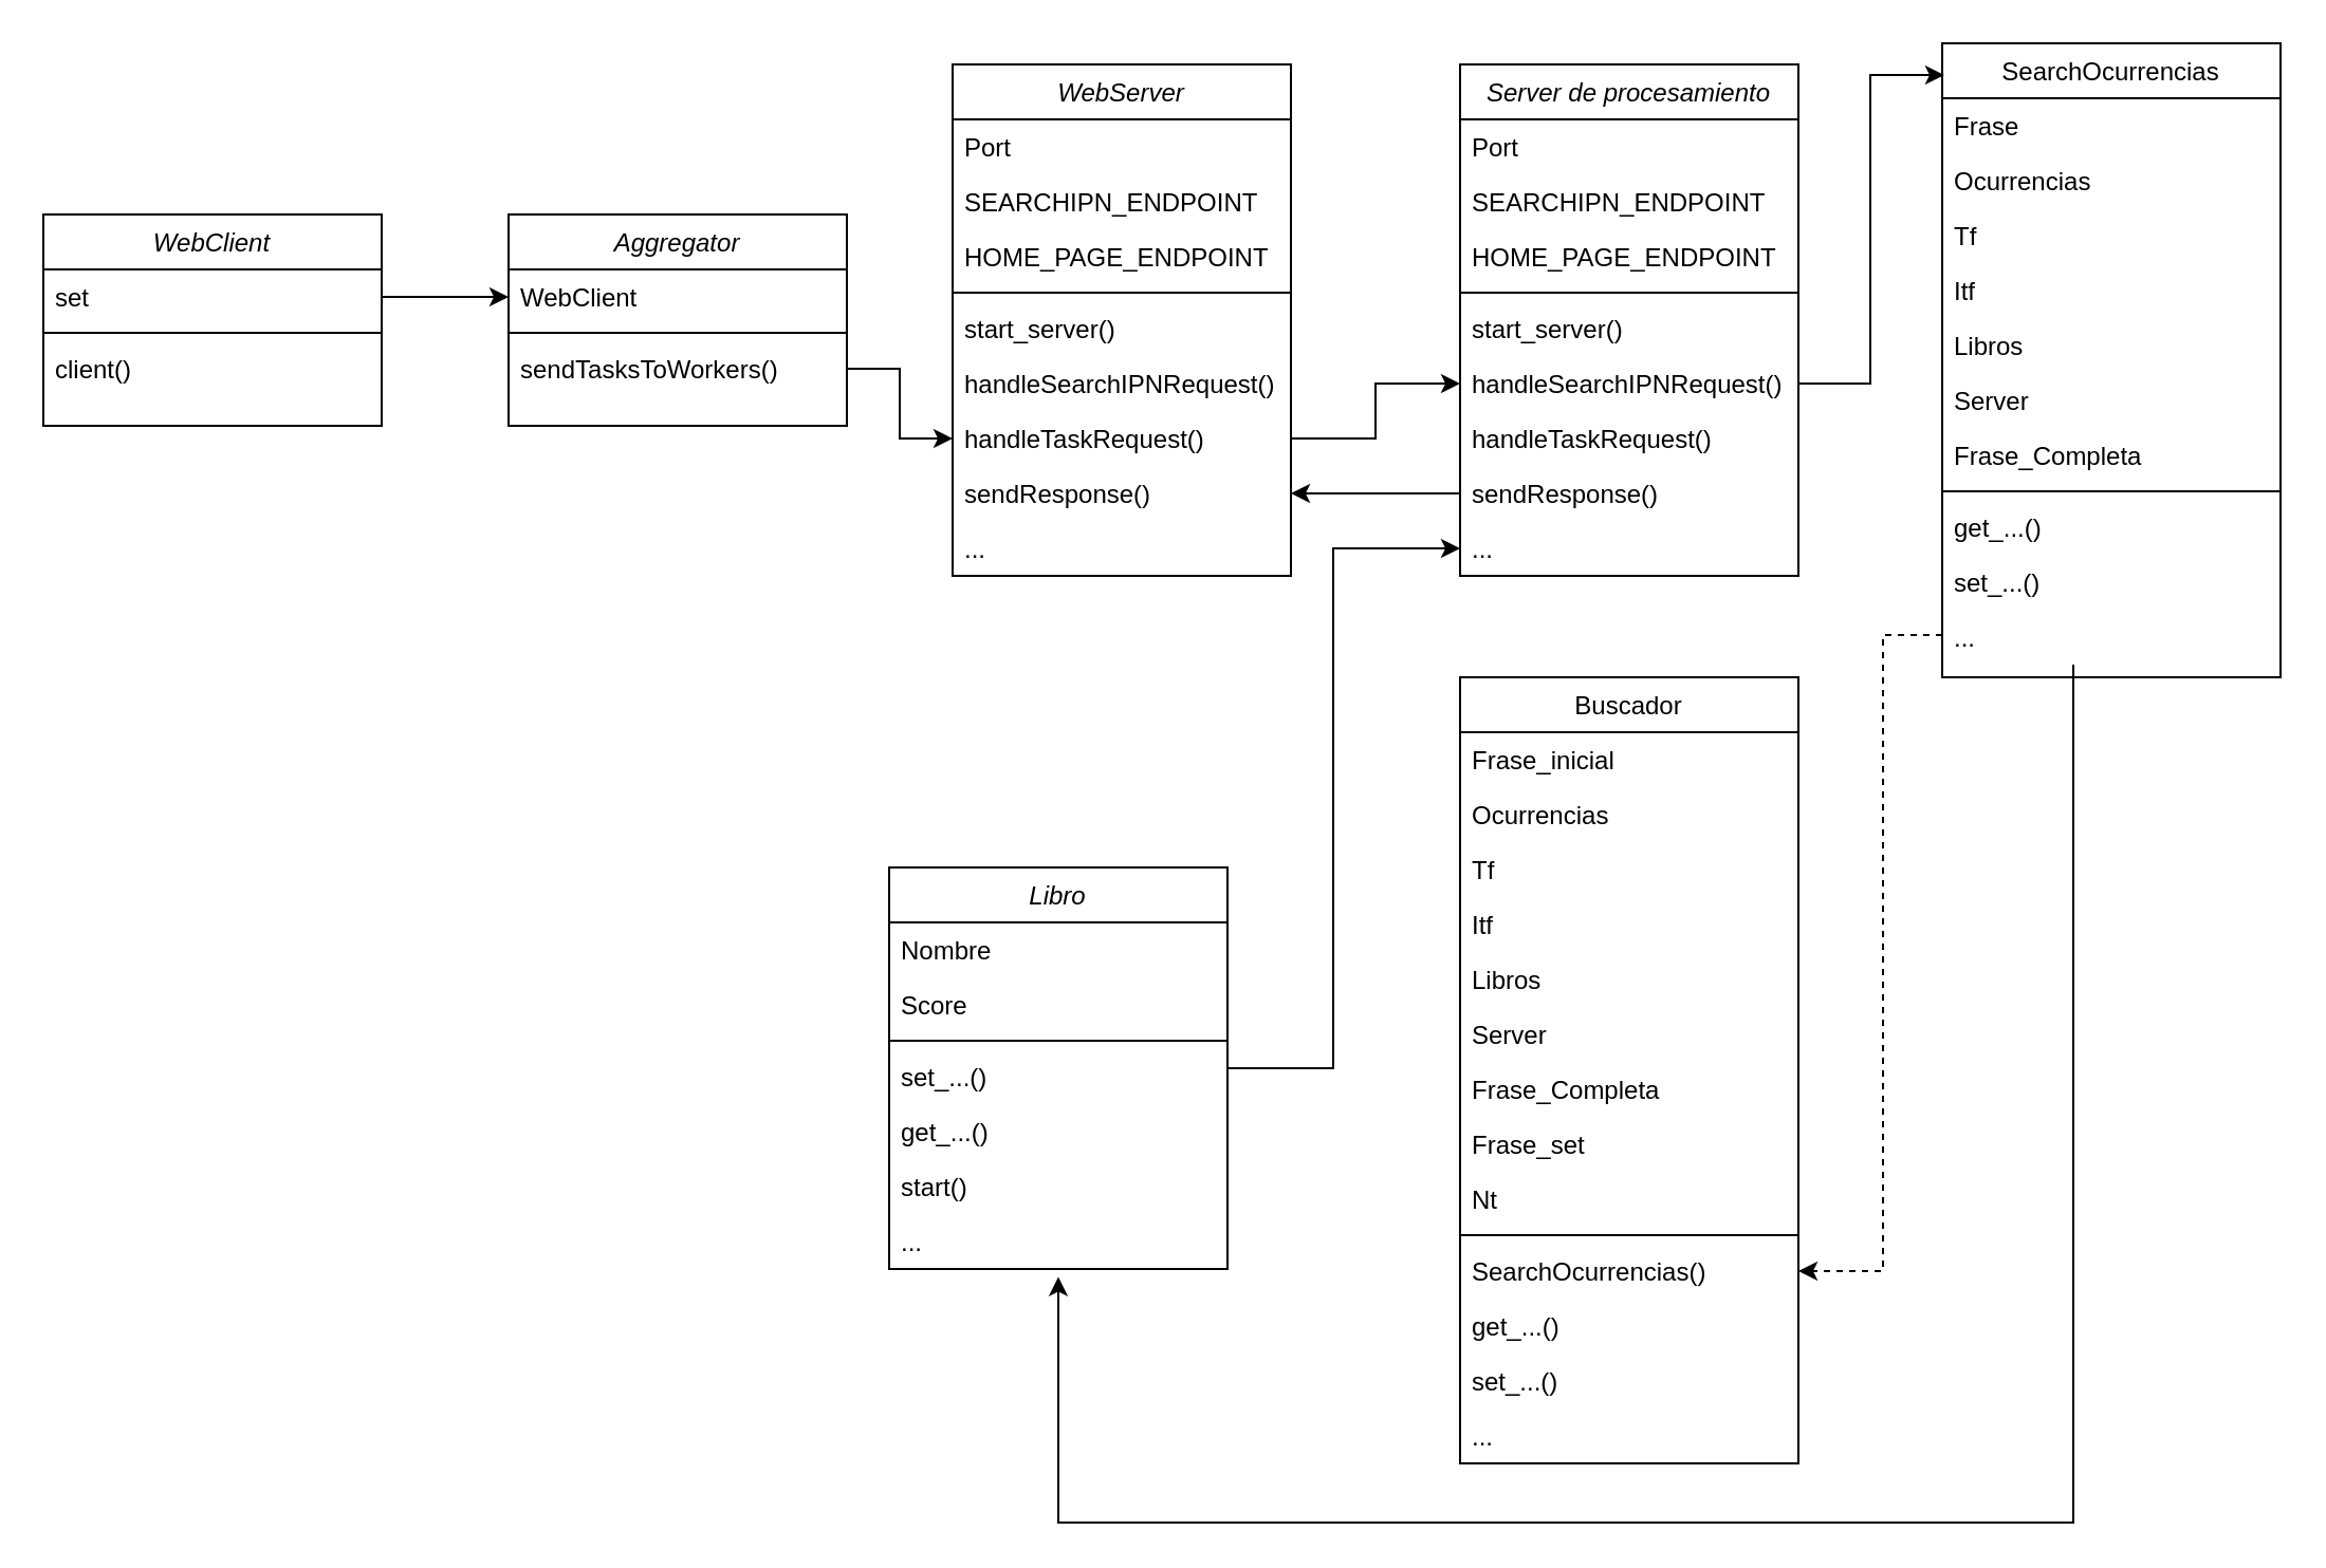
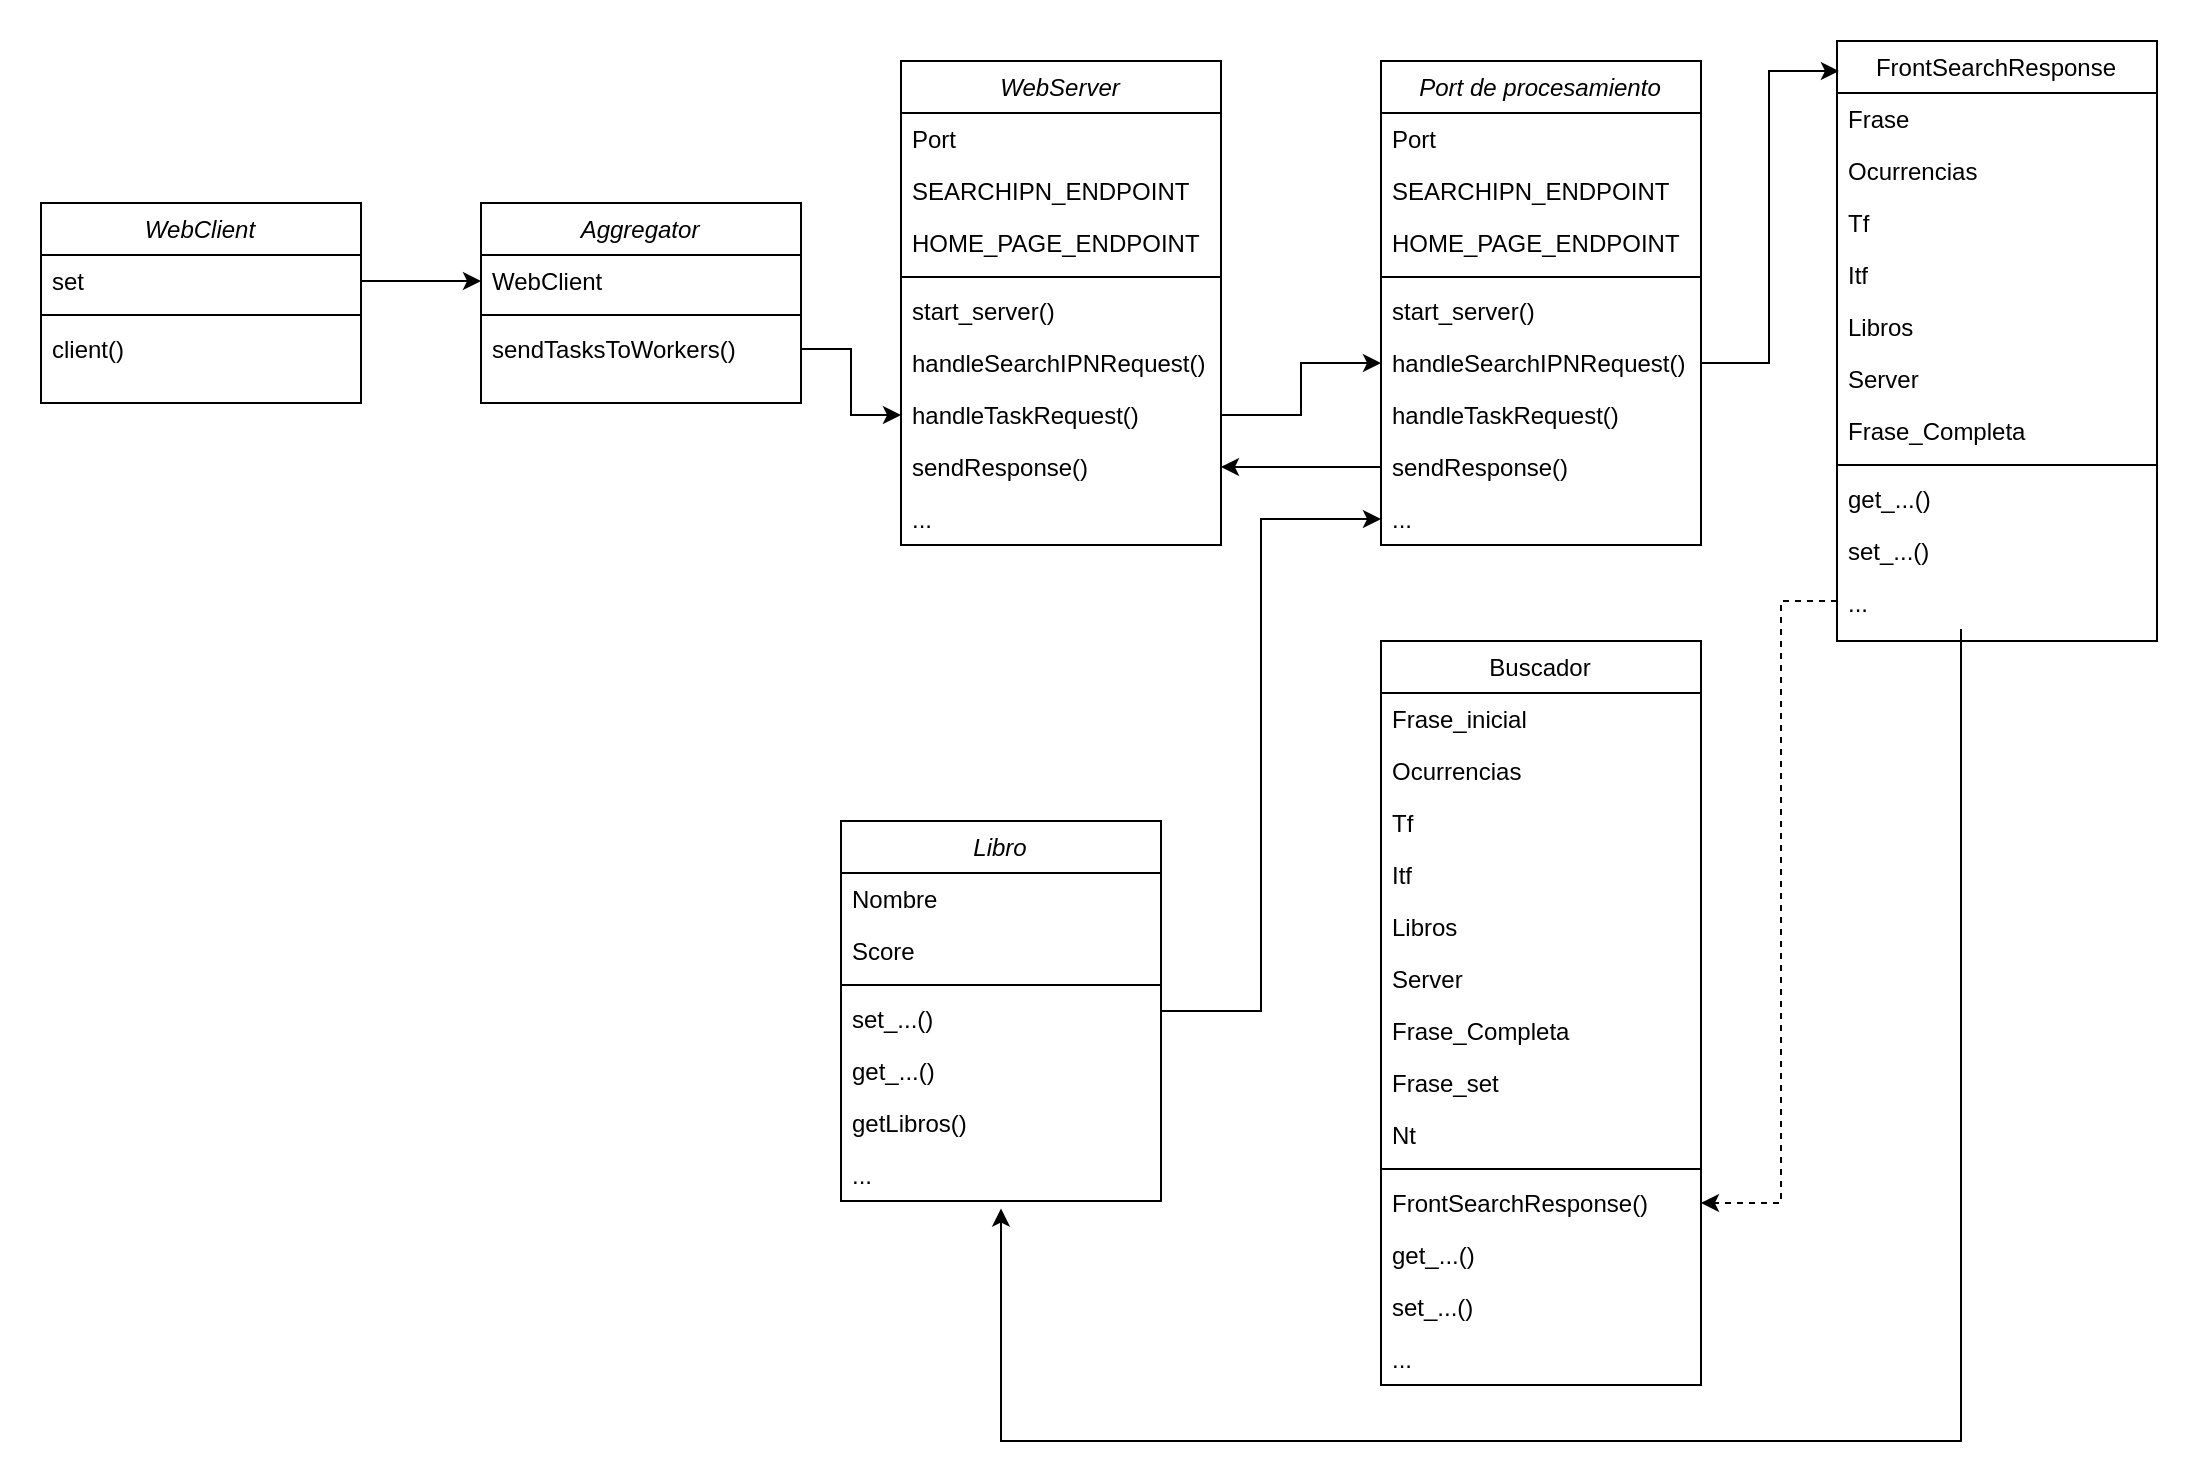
- <mxCell id="12" value="SearchOcurrencias" style="swimlane;fontStyle=0;align=center;verticalAlign=top;childLayout=stackLayout;horizontal=1;startSize=26;horizontalStack=0;resizeParent=1;resizeLast=0;collapsible=1;marginBottom=0;rounded=0;shadow=0;strokeWidth=1;" parent="1" vertex="1"><mxGeometry x="918" y="20" width="160" height="300" as="geometry"><mxRectangle x="550" y="140" width="160" height="26" as="alternateBounds" /></mxGeometry></mxCell>
+ <mxCell id="12" value="FrontSearchResponse" style="swimlane;fontStyle=0;align=center;verticalAlign=top;childLayout=stackLayout;horizontal=1;startSize=26;horizontalStack=0;resizeParent=1;resizeLast=0;collapsible=1;marginBottom=0;rounded=0;shadow=0;strokeWidth=1;" parent="1" vertex="1"><mxGeometry x="918" y="20" width="160" height="300" as="geometry"><mxRectangle x="550" y="140" width="160" height="26" as="alternateBounds" /></mxGeometry></mxCell>
- <mxCell id="53" value="Server de procesamiento" style="swimlane;fontStyle=2;align=center;verticalAlign=top;childLayout=stackLayout;horizontal=1;startSize=26;horizontalStack=0;resizeParent=1;resizeLast=0;collapsible=1;marginBottom=0;rounded=0;shadow=0;strokeWidth=1;" vertex="1" parent="1"><mxGeometry x="690" y="30" width="160" height="242" as="geometry"><mxRectangle x="230" y="140" width="160" height="26" as="alternateBounds" /></mxGeometry></mxCell>
+ <mxCell id="53" value="Port de procesamiento" style="swimlane;fontStyle=2;align=center;verticalAlign=top;childLayout=stackLayout;horizontal=1;startSize=26;horizontalStack=0;resizeParent=1;resizeLast=0;collapsible=1;marginBottom=0;rounded=0;shadow=0;strokeWidth=1;" vertex="1" parent="1"><mxGeometry x="690" y="30" width="160" height="242" as="geometry"><mxRectangle x="230" y="140" width="160" height="26" as="alternateBounds" /></mxGeometry></mxCell>
- <mxCell id="9" value="start()" style="text;align=left;verticalAlign=top;spacingLeft=4;spacingRight=4;overflow=hidden;rotatable=0;points=[[0,0.5],[1,0.5]];portConstraint=eastwest;" vertex="1" parent="3"><mxGeometry y="138" width="160" height="26" as="geometry" /></mxCell>
+ <mxCell id="9" value="getLibros()" style="text;align=left;verticalAlign=top;spacingLeft=4;spacingRight=4;overflow=hidden;rotatable=0;points=[[0,0.5],[1,0.5]];portConstraint=eastwest;" vertex="1" parent="3"><mxGeometry y="138" width="160" height="26" as="geometry" /></mxCell>
- <mxCell id="45" value="SearchOcurrencias()" style="text;align=left;verticalAlign=top;spacingLeft=4;spacingRight=4;overflow=hidden;rotatable=0;points=[[0,0.5],[1,0.5]];portConstraint=eastwest;rounded=0;shadow=0;html=0;" vertex="1" parent="34"><mxGeometry y="268" width="160" height="26" as="geometry" /></mxCell>
+ <mxCell id="45" value="FrontSearchResponse()" style="text;align=left;verticalAlign=top;spacingLeft=4;spacingRight=4;overflow=hidden;rotatable=0;points=[[0,0.5],[1,0.5]];portConstraint=eastwest;rounded=0;shadow=0;html=0;" vertex="1" parent="34"><mxGeometry y="268" width="160" height="26" as="geometry" /></mxCell>
